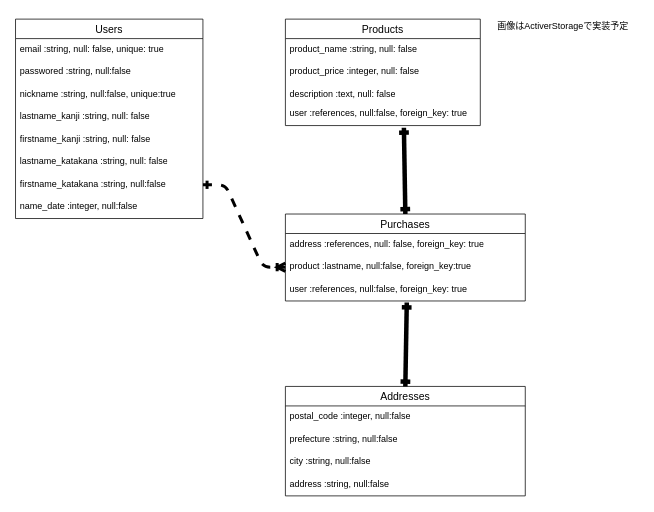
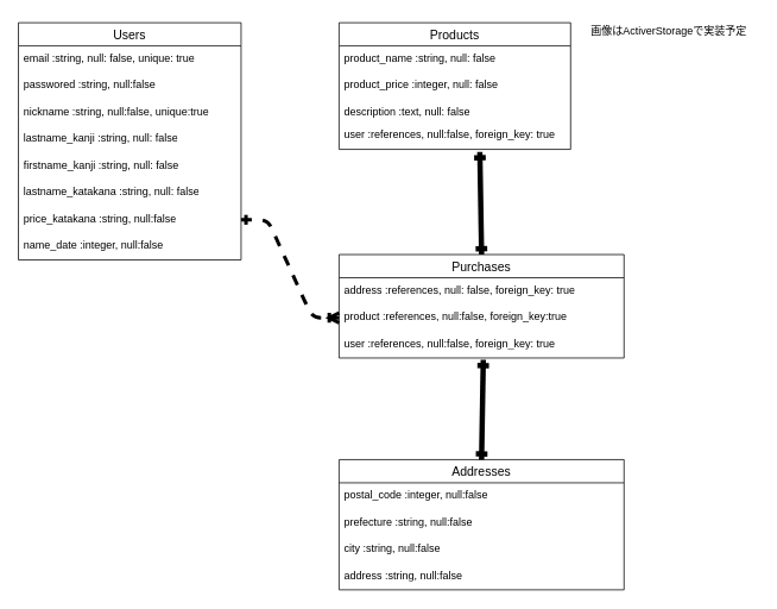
- <mxCell id="9" value="firstname_katakana :string, null:false" style="text;strokeColor=none;fillColor=none;spacingLeft=4;spacingRight=4;overflow=hidden;rotatable=0;points=[[0,0.5],[1,0.5]];portConstraint=eastwest;fontSize=12;whiteSpace=wrap;html=1;" vertex="1" parent="2"><mxGeometry y="206" width="250" height="30" as="geometry" /></mxCell>
+ <mxCell id="9" value="price_katakana :string, null:false" style="text;strokeColor=none;fillColor=none;spacingLeft=4;spacingRight=4;overflow=hidden;rotatable=0;points=[[0,0.5],[1,0.5]];portConstraint=eastwest;fontSize=12;whiteSpace=wrap;html=1;" vertex="1" parent="2"><mxGeometry y="206" width="250" height="30" as="geometry" /></mxCell>
- <mxCell id="19" value="product :lastname, null:false, foreign_key:true" style="text;strokeColor=none;fillColor=none;spacingLeft=4;spacingRight=4;overflow=hidden;rotatable=0;points=[[0,0.5],[1,0.5]];portConstraint=eastwest;fontSize=12;whiteSpace=wrap;html=1;" parent="17" vertex="1"><mxGeometry y="56" width="320" height="30" as="geometry" /></mxCell>
+ <mxCell id="19" value="product :references, null:false, foreign_key:true" style="text;strokeColor=none;fillColor=none;spacingLeft=4;spacingRight=4;overflow=hidden;rotatable=0;points=[[0,0.5],[1,0.5]];portConstraint=eastwest;fontSize=12;whiteSpace=wrap;html=1;" parent="17" vertex="1"><mxGeometry y="56" width="320" height="30" as="geometry" /></mxCell>
